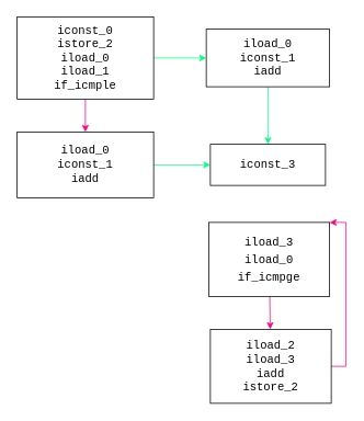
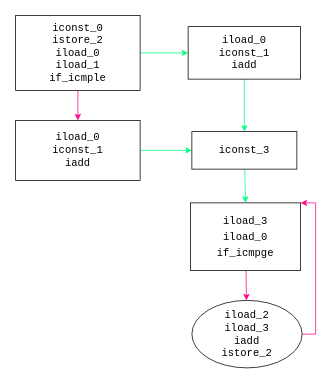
+ <mxCell id="9" style="edgeStyle=none;rounded=0;orthogonalLoop=1;jettySize=auto;html=1;entryX=0.5;entryY=0;entryDx=0;entryDy=0;strokeColor=#00FF80;fontFamily=Courier New;fontSize=18;" edge="1" parent="1" source="10" target="14"><mxGeometry relative="1" as="geometry" /></mxCell>
- <mxCell id="12" value="&lt;font style=&quot;font-size: 14px;&quot; face=&quot;Courier New&quot;&gt;iload_2&lt;br&gt;iload_3&lt;br&gt;iadd&lt;br&gt;istore_2&lt;br&gt;&lt;/font&gt;" style="rounded=0;whiteSpace=wrap;html=1;" vertex="1" parent="1"><mxGeometry x="255" y="400" width="147" height="90" as="geometry" /></mxCell>
+ <mxCell id="12" value="&lt;font style=&quot;font-size: 14px;&quot; face=&quot;Courier New&quot;&gt;iload_2&lt;br&gt;iload_3&lt;br&gt;iadd&lt;br&gt;istore_2&lt;br&gt;&lt;/font&gt;" style="ellipse;whiteSpace=wrap;html=1;" vertex="1" parent="1"><mxGeometry x="255" y="400" width="147" height="90" as="geometry" /></mxCell>
